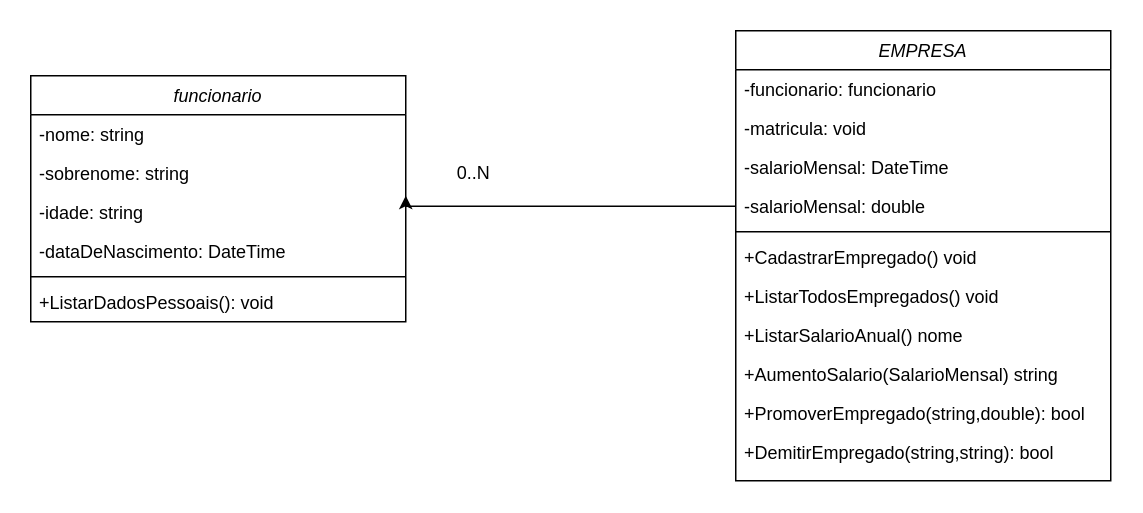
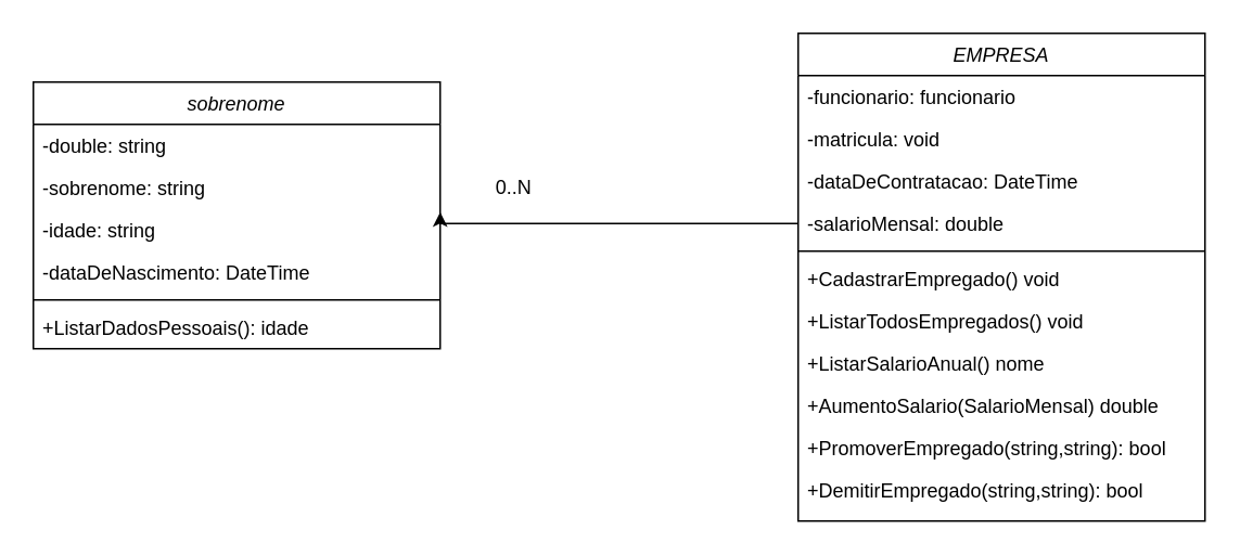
- <mxCell id="2" value="funcionario" style="swimlane;fontStyle=2;align=center;verticalAlign=top;childLayout=stackLayout;horizontal=1;startSize=26;horizontalStack=0;resizeParent=1;resizeLast=0;collapsible=1;marginBottom=0;rounded=0;shadow=0;strokeWidth=1;" parent="1" vertex="1"><mxGeometry x="20" y="50" width="250" height="164" as="geometry"><mxRectangle x="230" y="140" width="160" height="26" as="alternateBounds" /></mxGeometry></mxCell>
+ <mxCell id="2" value="sobrenome" style="swimlane;fontStyle=2;align=center;verticalAlign=top;childLayout=stackLayout;horizontal=1;startSize=26;horizontalStack=0;resizeParent=1;resizeLast=0;collapsible=1;marginBottom=0;rounded=0;shadow=0;strokeWidth=1;" parent="1" vertex="1"><mxGeometry x="20" y="50" width="250" height="164" as="geometry"><mxRectangle x="230" y="140" width="160" height="26" as="alternateBounds" /></mxGeometry></mxCell>
- <mxCell id="3" value="-nome: string" style="text;align=left;verticalAlign=top;spacingLeft=4;spacingRight=4;overflow=hidden;rotatable=0;points=[[0,0.5],[1,0.5]];portConstraint=eastwest;" parent="2" vertex="1"><mxGeometry y="26" width="250" height="26" as="geometry" /></mxCell>
+ <mxCell id="3" value="-double: string" style="text;align=left;verticalAlign=top;spacingLeft=4;spacingRight=4;overflow=hidden;rotatable=0;points=[[0,0.5],[1,0.5]];portConstraint=eastwest;" parent="2" vertex="1"><mxGeometry y="26" width="250" height="26" as="geometry" /></mxCell>
- <mxCell id="12" value="-salarioMensal: DateTime" style="text;align=left;verticalAlign=top;spacingLeft=4;spacingRight=4;overflow=hidden;rotatable=0;points=[[0,0.5],[1,0.5]];portConstraint=eastwest;rounded=0;shadow=0;html=0;" vertex="1" parent="9"><mxGeometry y="78" width="250" height="26" as="geometry" /></mxCell>
+ <mxCell id="12" value="-dataDeContratacao: DateTime" style="text;align=left;verticalAlign=top;spacingLeft=4;spacingRight=4;overflow=hidden;rotatable=0;points=[[0,0.5],[1,0.5]];portConstraint=eastwest;rounded=0;shadow=0;html=0;" vertex="1" parent="9"><mxGeometry y="78" width="250" height="26" as="geometry" /></mxCell>
- <mxCell id="8" value="+ListarDadosPessoais(): void" style="text;align=left;verticalAlign=top;spacingLeft=4;spacingRight=4;overflow=hidden;rotatable=0;points=[[0,0.5],[1,0.5]];portConstraint=eastwest;" vertex="1" parent="2"><mxGeometry y="138" width="250" height="26" as="geometry" /></mxCell>
+ <mxCell id="8" value="+ListarDadosPessoais(): idade" style="text;align=left;verticalAlign=top;spacingLeft=4;spacingRight=4;overflow=hidden;rotatable=0;points=[[0,0.5],[1,0.5]];portConstraint=eastwest;" vertex="1" parent="2"><mxGeometry y="138" width="250" height="26" as="geometry" /></mxCell>
- <mxCell id="18" value="+AumentoSalario(SalarioMensal) string" style="text;align=left;verticalAlign=top;spacingLeft=4;spacingRight=4;overflow=hidden;rotatable=0;points=[[0,0.5],[1,0.5]];portConstraint=eastwest;" vertex="1" parent="9"><mxGeometry y="216" width="250" height="26" as="geometry" /></mxCell>
+ <mxCell id="18" value="+AumentoSalario(SalarioMensal) double" style="text;align=left;verticalAlign=top;spacingLeft=4;spacingRight=4;overflow=hidden;rotatable=0;points=[[0,0.5],[1,0.5]];portConstraint=eastwest;" vertex="1" parent="9"><mxGeometry y="216" width="250" height="26" as="geometry" /></mxCell>
- <mxCell id="19" value="+PromoverEmpregado(string,double): bool" style="text;align=left;verticalAlign=top;spacingLeft=4;spacingRight=4;overflow=hidden;rotatable=0;points=[[0,0.5],[1,0.5]];portConstraint=eastwest;" vertex="1" parent="9"><mxGeometry y="242" width="250" height="26" as="geometry" /></mxCell>
+ <mxCell id="19" value="+PromoverEmpregado(string,string): bool" style="text;align=left;verticalAlign=top;spacingLeft=4;spacingRight=4;overflow=hidden;rotatable=0;points=[[0,0.5],[1,0.5]];portConstraint=eastwest;" vertex="1" parent="9"><mxGeometry y="242" width="250" height="26" as="geometry" /></mxCell>
